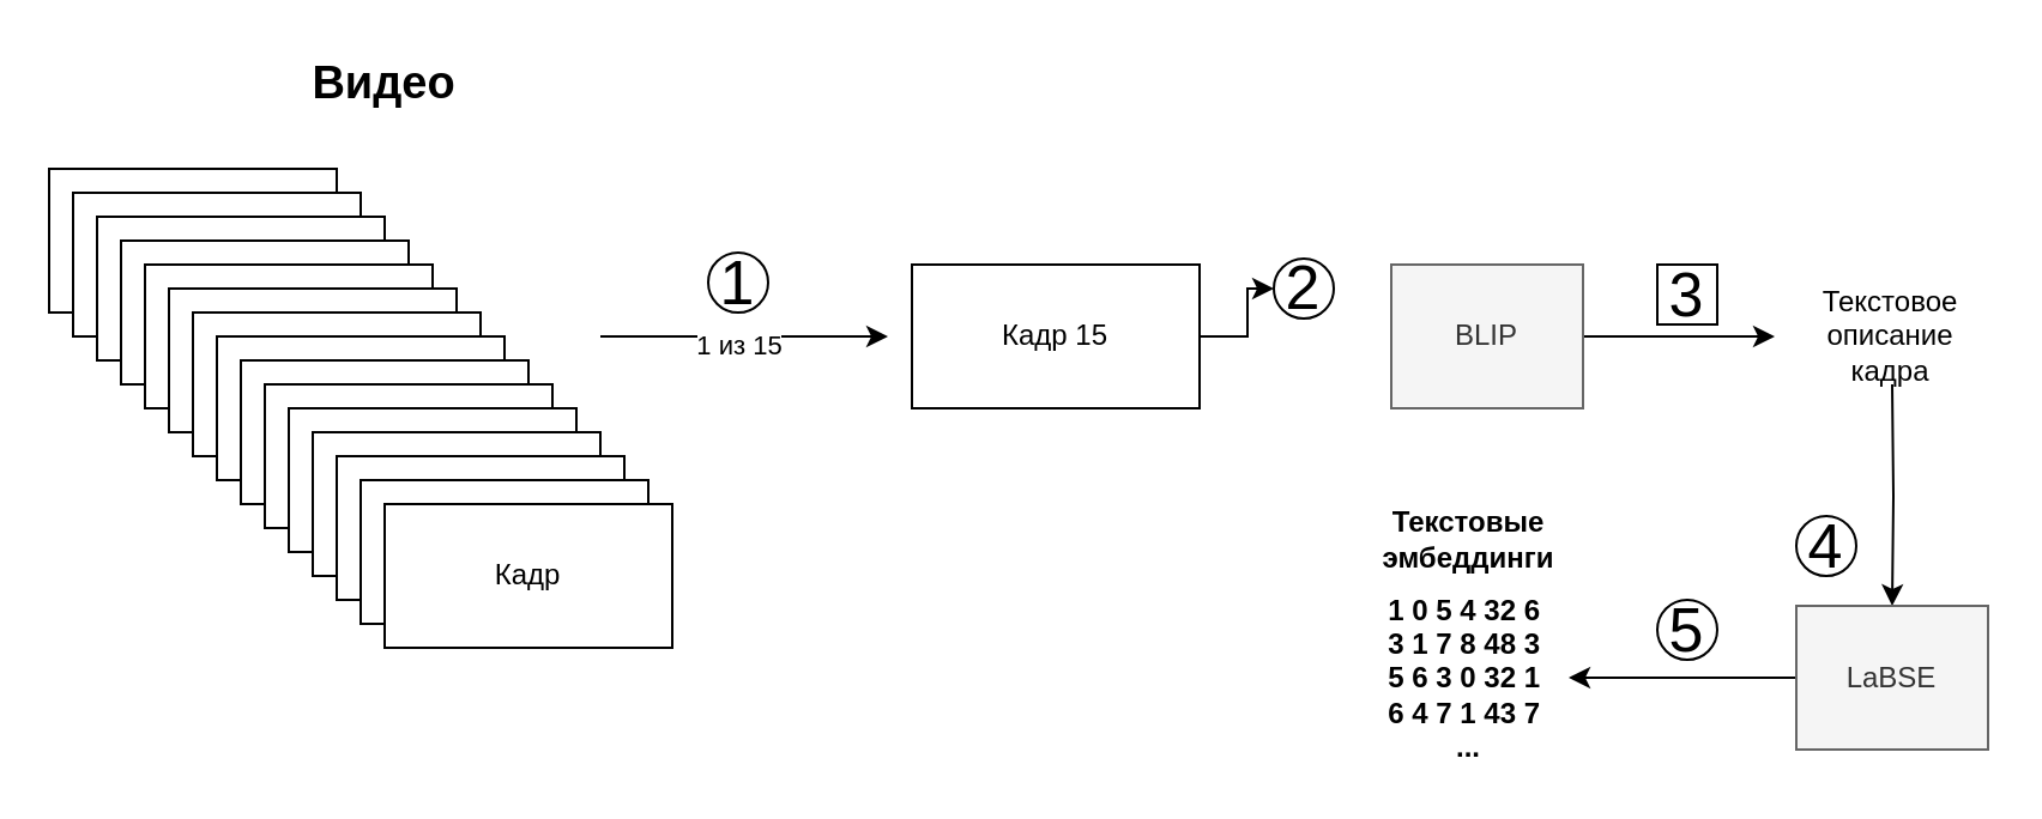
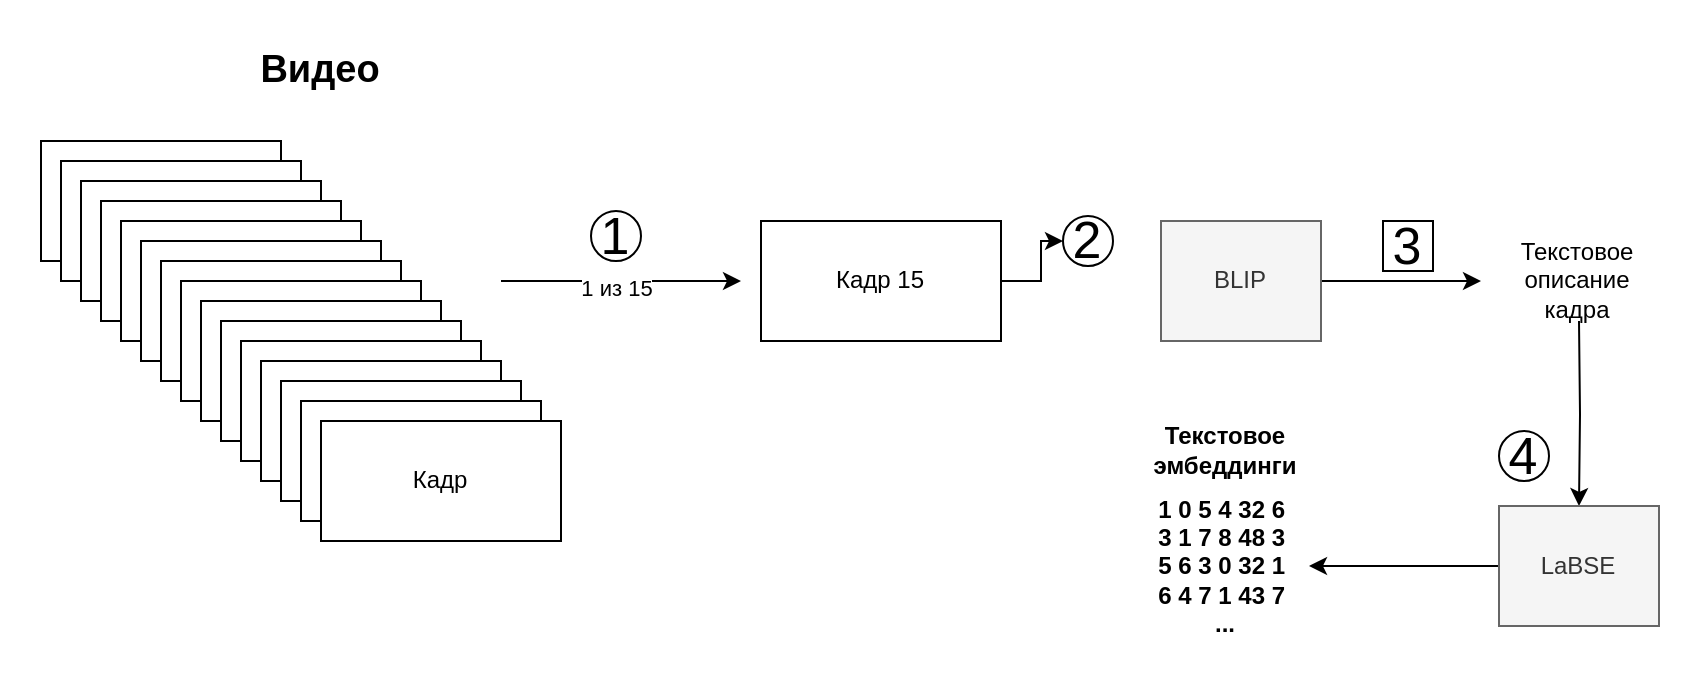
- <mxCell id="30" value="&lt;b&gt;Текстовые эмбеддинги&lt;/b&gt;" style="text;html=1;align=center;verticalAlign=middle;whiteSpace=wrap;rounded=0;" vertex="1" parent="28"><mxGeometry width="83" height="30" as="geometry" /></mxCell>
+ <mxCell id="30" value="&lt;b&gt;Текстовое эмбеддинги&lt;/b&gt;" style="text;html=1;align=center;verticalAlign=middle;whiteSpace=wrap;rounded=0;" vertex="1" parent="28"><mxGeometry width="83" height="30" as="geometry" /></mxCell>
- <mxCell id="35" value="&lt;font style=&quot;font-size: 26px;&quot;&gt;5&lt;/font&gt;" style="ellipse;whiteSpace=wrap;html=1;aspect=fixed;" vertex="1" parent="1"><mxGeometry x="691" y="250" width="25" height="25" as="geometry" /></mxCell>
